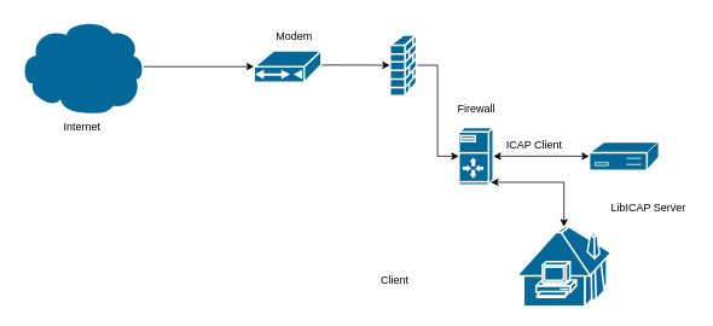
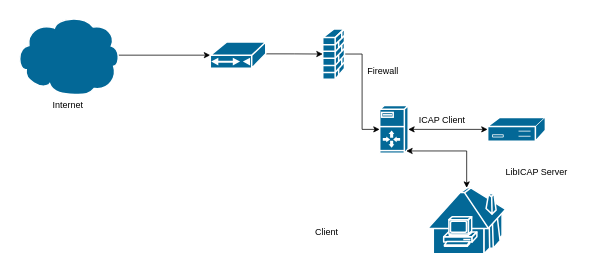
- <mxCell id="17" value="Modem" style="text;html=1;align=center;verticalAlign=middle;resizable=0;points=[];autosize=1;" vertex="1" parent="1"><mxGeometry x="294" y="30" width="60" height="20" as="geometry" /></mxCell>
- <mxCell id="16" value="Firewall" style="text;html=1;align=center;verticalAlign=middle;resizable=0;points=[];autosize=1;" vertex="1" parent="1"><mxGeometry x="495" y="110" width="60" height="20" as="geometry" /></mxCell>
+ <mxCell id="16" value="Firewall" style="text;html=1;align=center;verticalAlign=middle;resizable=0;points=[];autosize=1;" vertex="1" parent="1"><mxGeometry x="480" y="85" width="60" height="20" as="geometry" /></mxCell>
